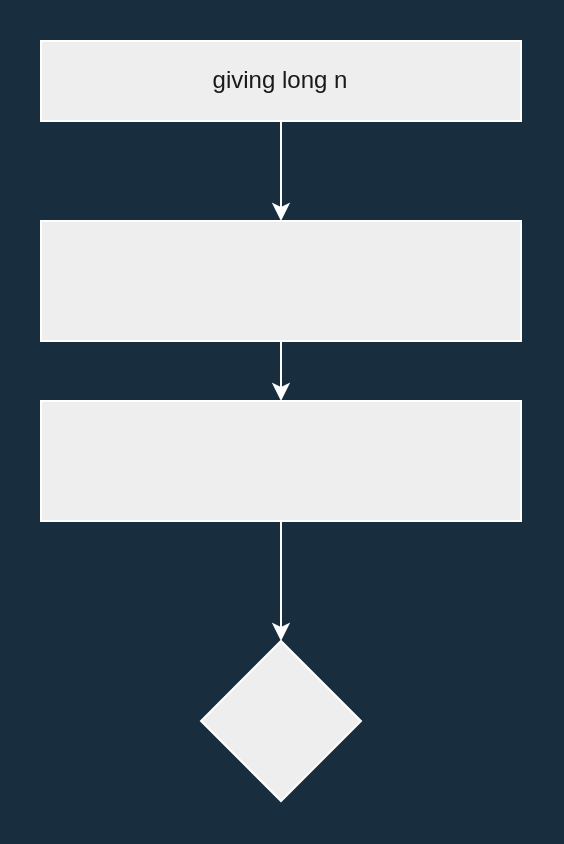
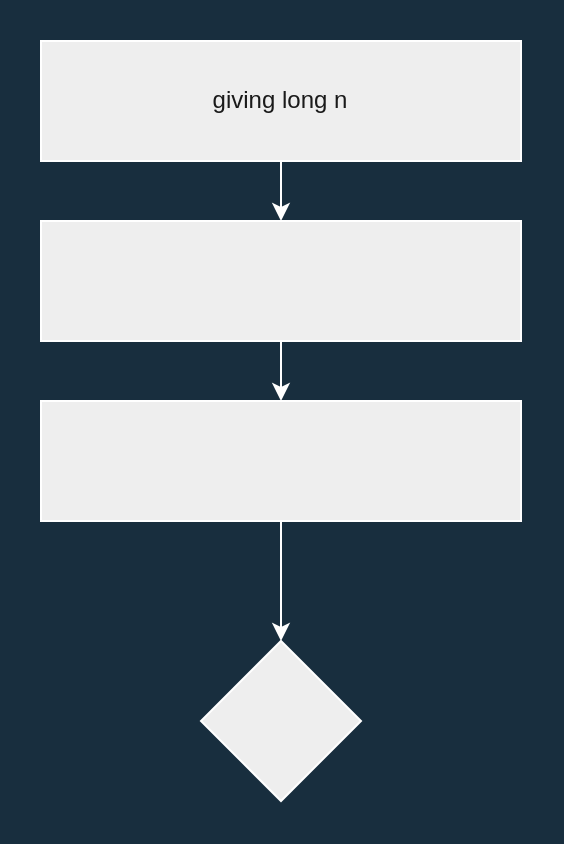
- <mxCell id="3" value="giving long n&lt;br&gt;" style="rounded=0;whiteSpace=wrap;html=1;fillColor=#EEEEEE;strokeColor=#FFFFFF;fontColor=#1A1A1A;" parent="1" vertex="1"><mxGeometry x="20" y="20" width="240" height="40" as="geometry" /></mxCell>
+ <mxCell id="3" value="giving long n&lt;br&gt;" style="rounded=0;whiteSpace=wrap;html=1;fillColor=#EEEEEE;strokeColor=#FFFFFF;fontColor=#1A1A1A;" parent="1" vertex="1"><mxGeometry x="20" y="20" width="240" height="60" as="geometry" /></mxCell>
